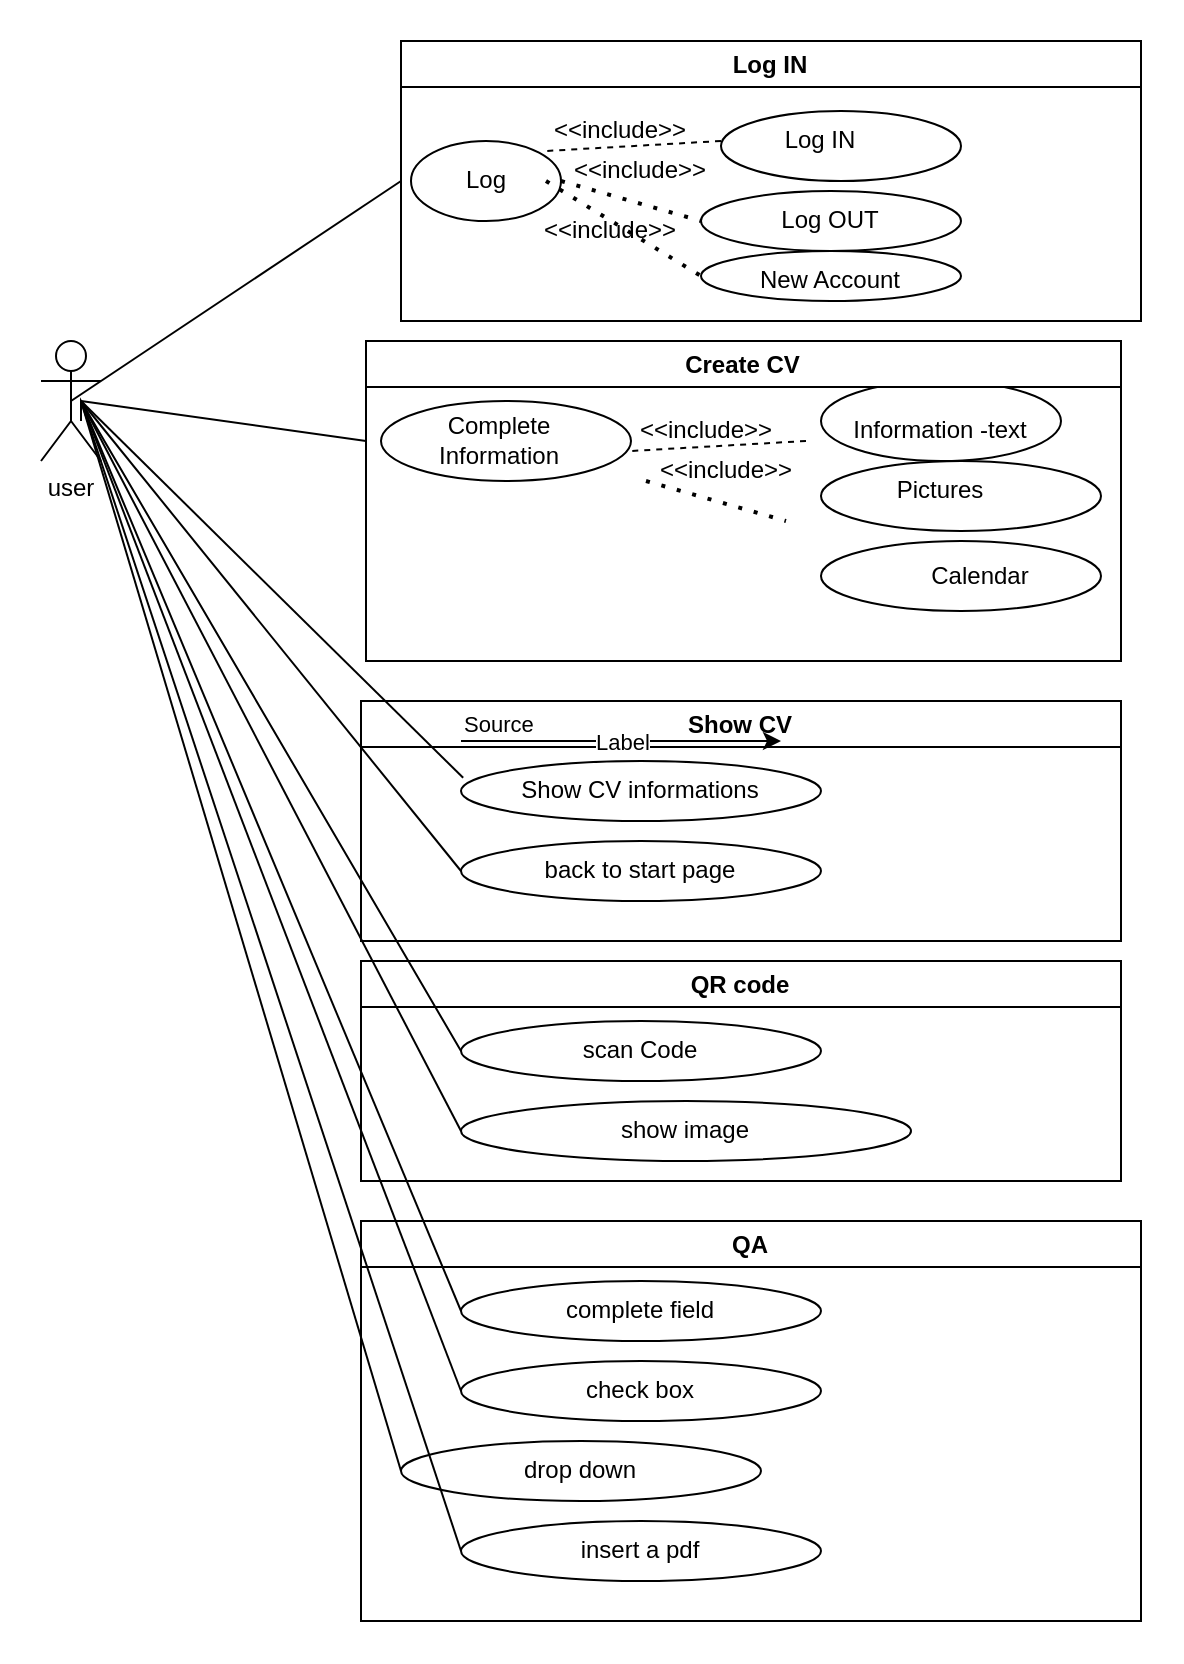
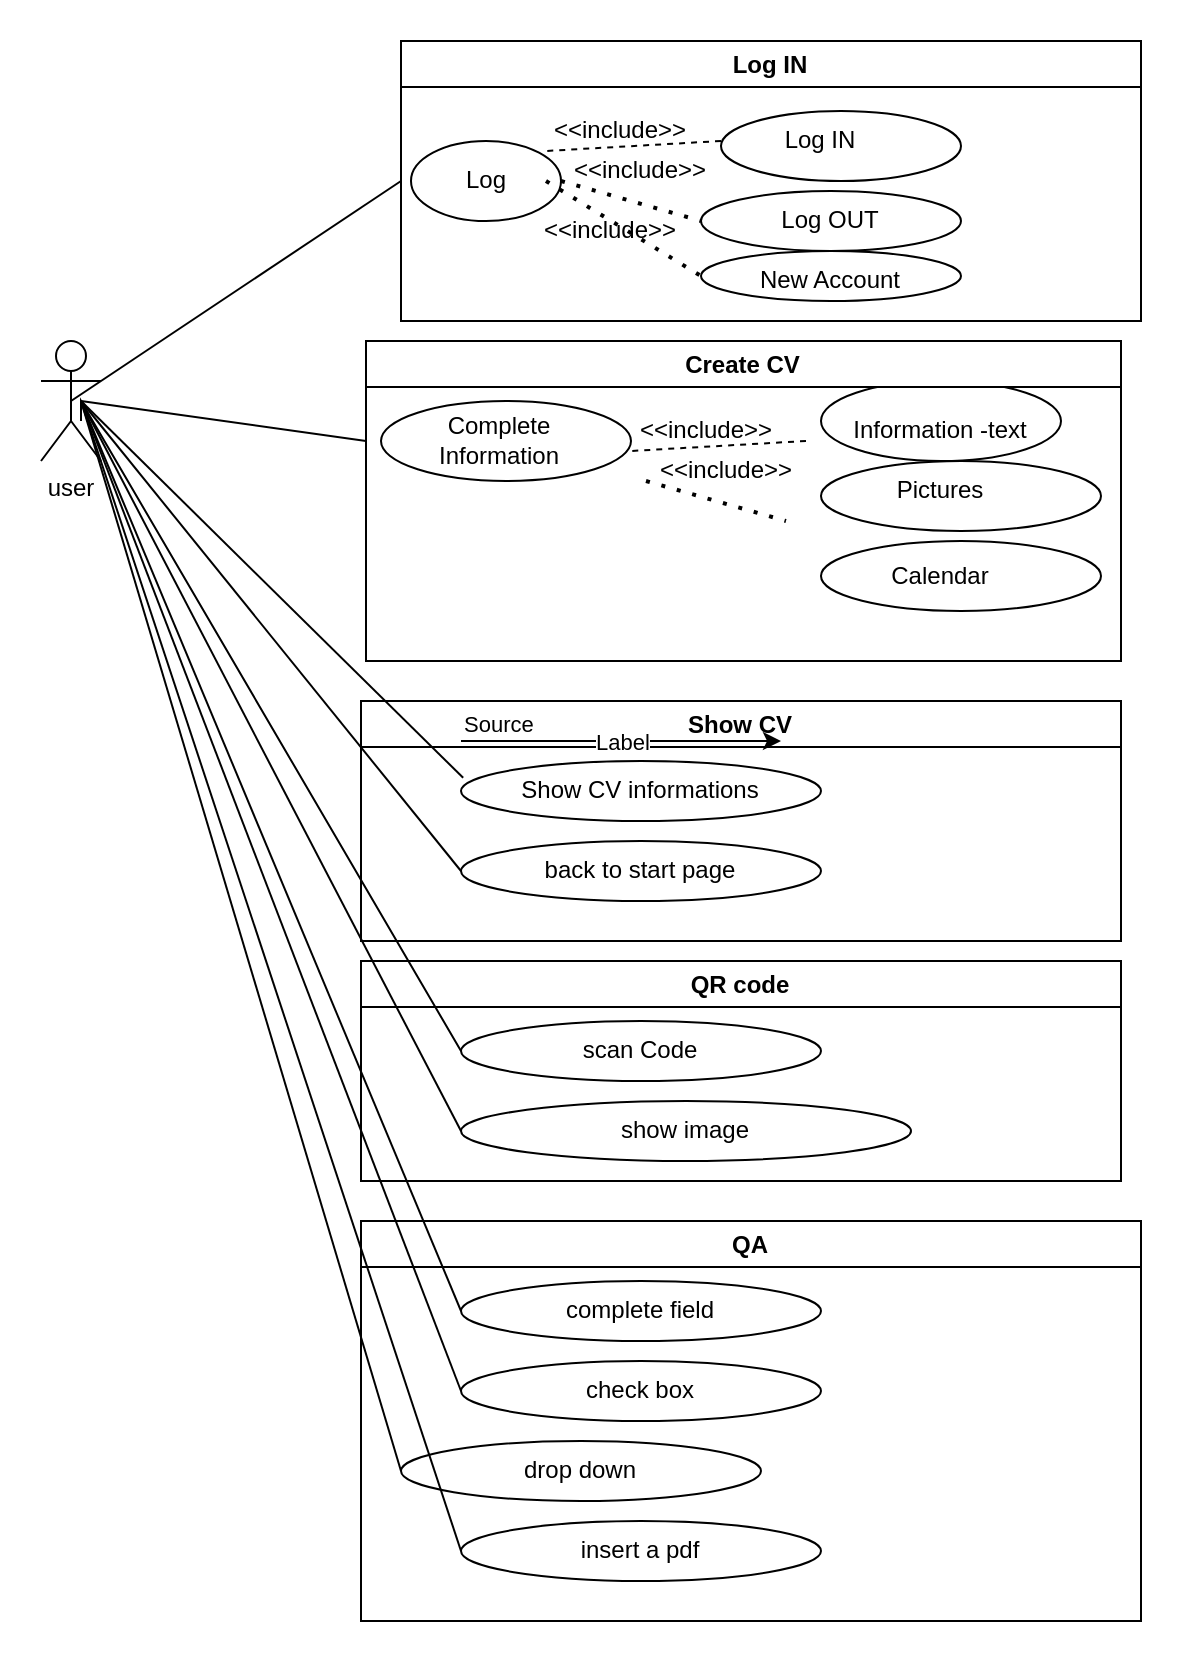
- <mxCell id="30" value="Calendar" style="text;html=1;strokeColor=none;fillColor=none;align=center;verticalAlign=middle;whiteSpace=wrap;rounded=0;" vertex="1" parent="1"><mxGeometry x="460" y="272.5" width="60" height="30" as="geometry" /></mxCell>
+ <mxCell id="30" value="Calendar" style="text;html=1;strokeColor=none;fillColor=none;align=center;verticalAlign=middle;whiteSpace=wrap;rounded=0;" vertex="1" parent="1"><mxGeometry x="440" y="272.5" width="60" height="30" as="geometry" /></mxCell>
